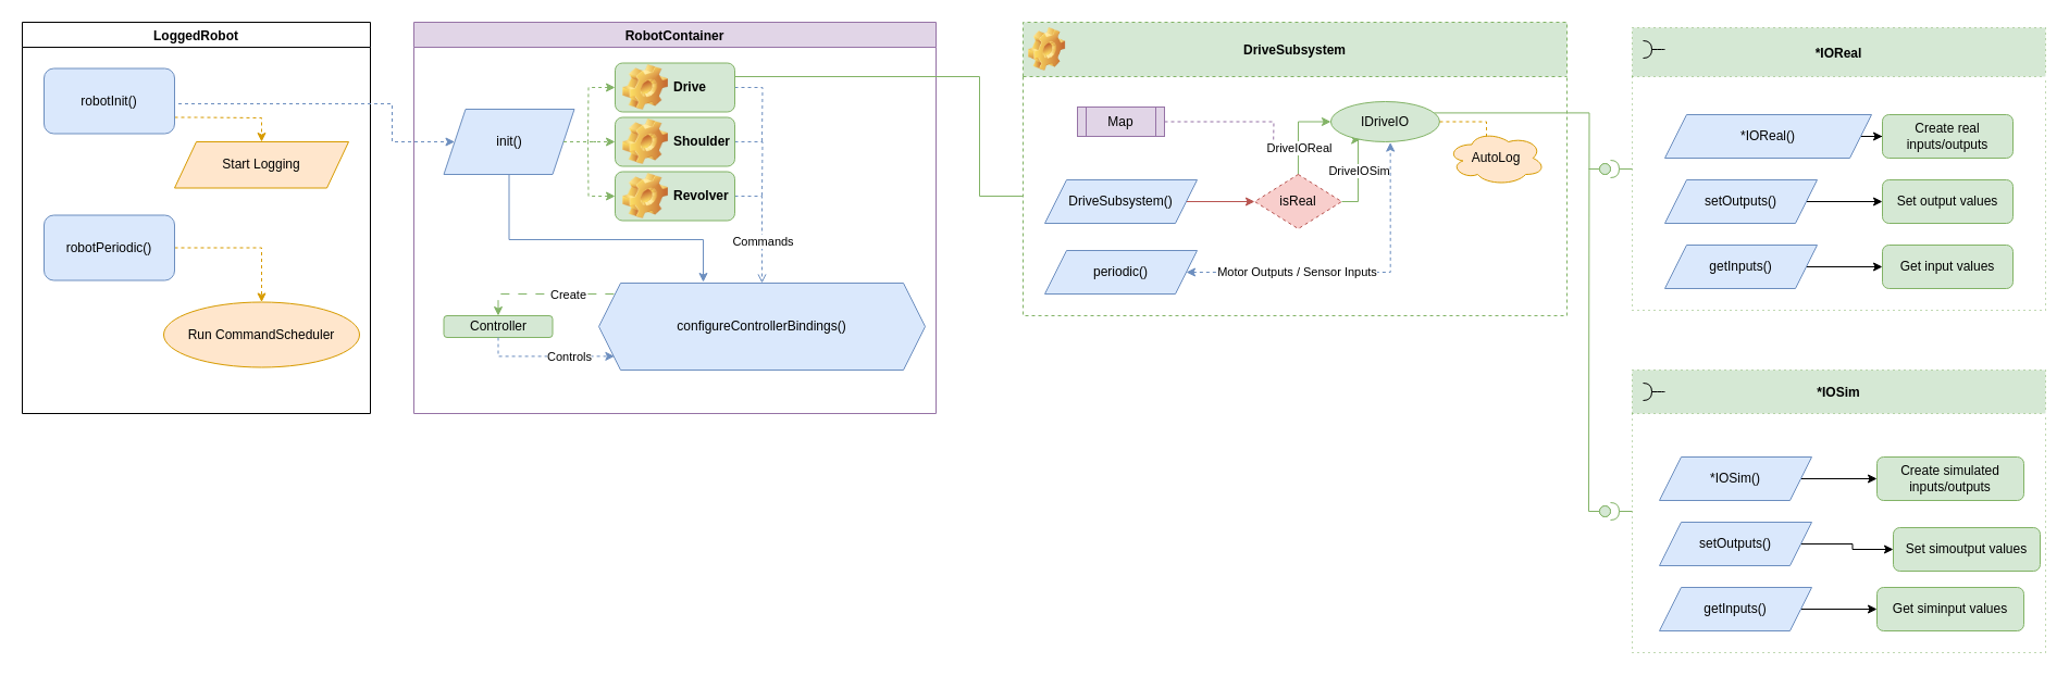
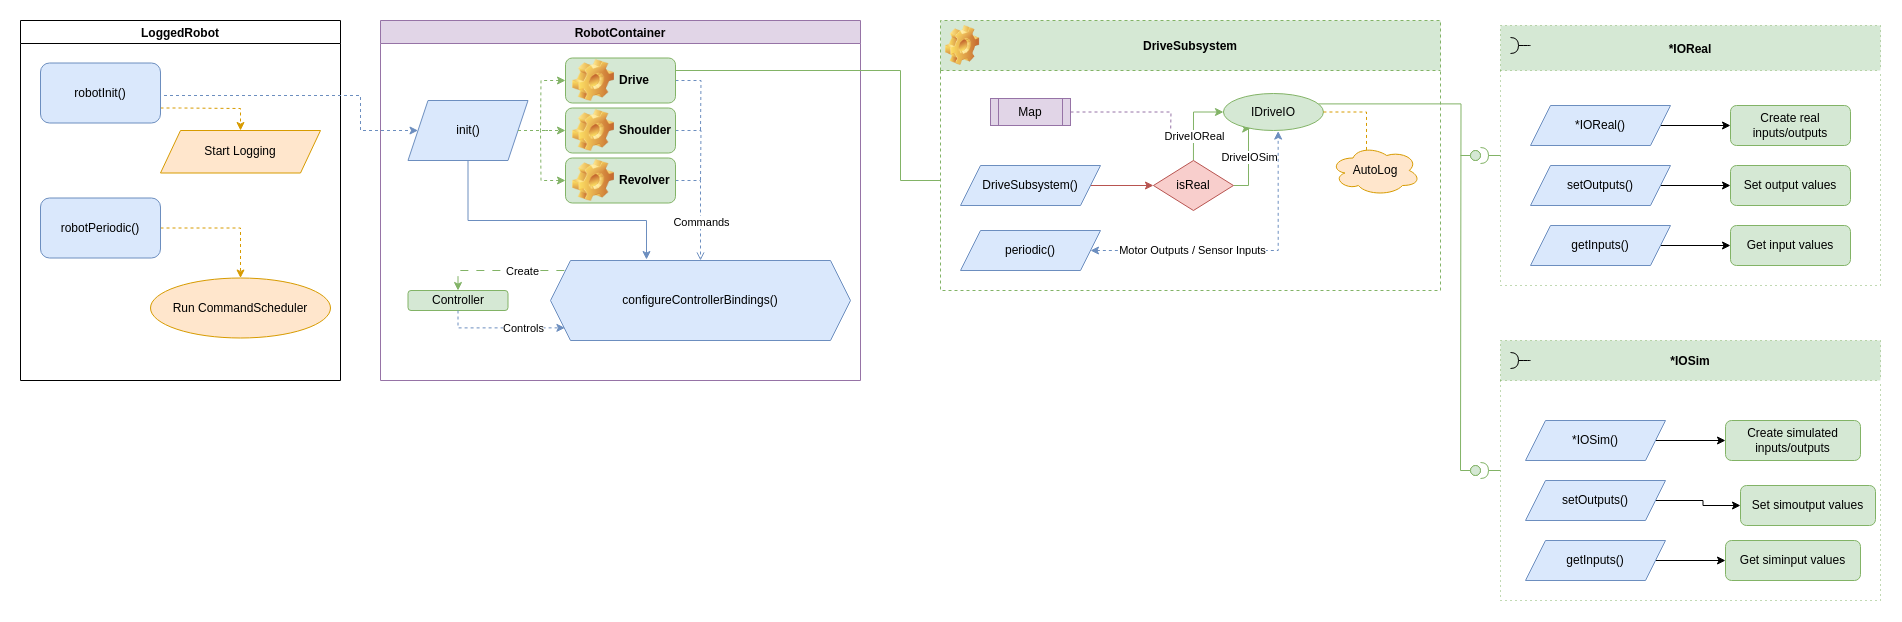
- <mxCell id="50" value="*IOReal()" style="shape=parallelogram;perimeter=parallelogramPerimeter;whiteSpace=wrap;html=1;fixedSize=1;fillColor=#dae8fc;strokeColor=#6c8ebf;" vertex="1" parent="48"><mxGeometry x="30.0" y="80" width="190" height="40" as="geometry" /></mxCell>
+ <mxCell id="50" value="*IOReal()" style="shape=parallelogram;perimeter=parallelogramPerimeter;whiteSpace=wrap;html=1;fixedSize=1;fillColor=#dae8fc;strokeColor=#6c8ebf;" vertex="1" parent="48"><mxGeometry x="30.0" y="80" width="140" height="40" as="geometry" /></mxCell>
- <mxCell id="45" value="AutoLog" style="ellipse;shape=cloud;whiteSpace=wrap;html=1;fillColor=#ffe6cc;strokeColor=#d79b00;" parent="29" vertex="1"><mxGeometry x="390" y="100" width="90" height="50" as="geometry" /></mxCell>
+ <mxCell id="45" value="AutoLog" style="ellipse;shape=cloud;whiteSpace=wrap;html=1;fillColor=#ffe6cc;strokeColor=#d79b00;" parent="29" vertex="1"><mxGeometry x="390" y="125" width="90" height="50" as="geometry" /></mxCell>
- <mxCell id="39" value="isReal" style="rhombus;whiteSpace=wrap;html=1;fillColor=#f8cecc;strokeColor=#b85450;dashed=1;" parent="29" vertex="1"><mxGeometry x="212.95" y="140" width="80" height="50" as="geometry" /></mxCell>
+ <mxCell id="39" value="isReal" style="rhombus;whiteSpace=wrap;html=1;fillColor=#f8cecc;strokeColor=#b85450;" parent="29" vertex="1"><mxGeometry x="212.95" y="140" width="80" height="50" as="geometry" /></mxCell>
